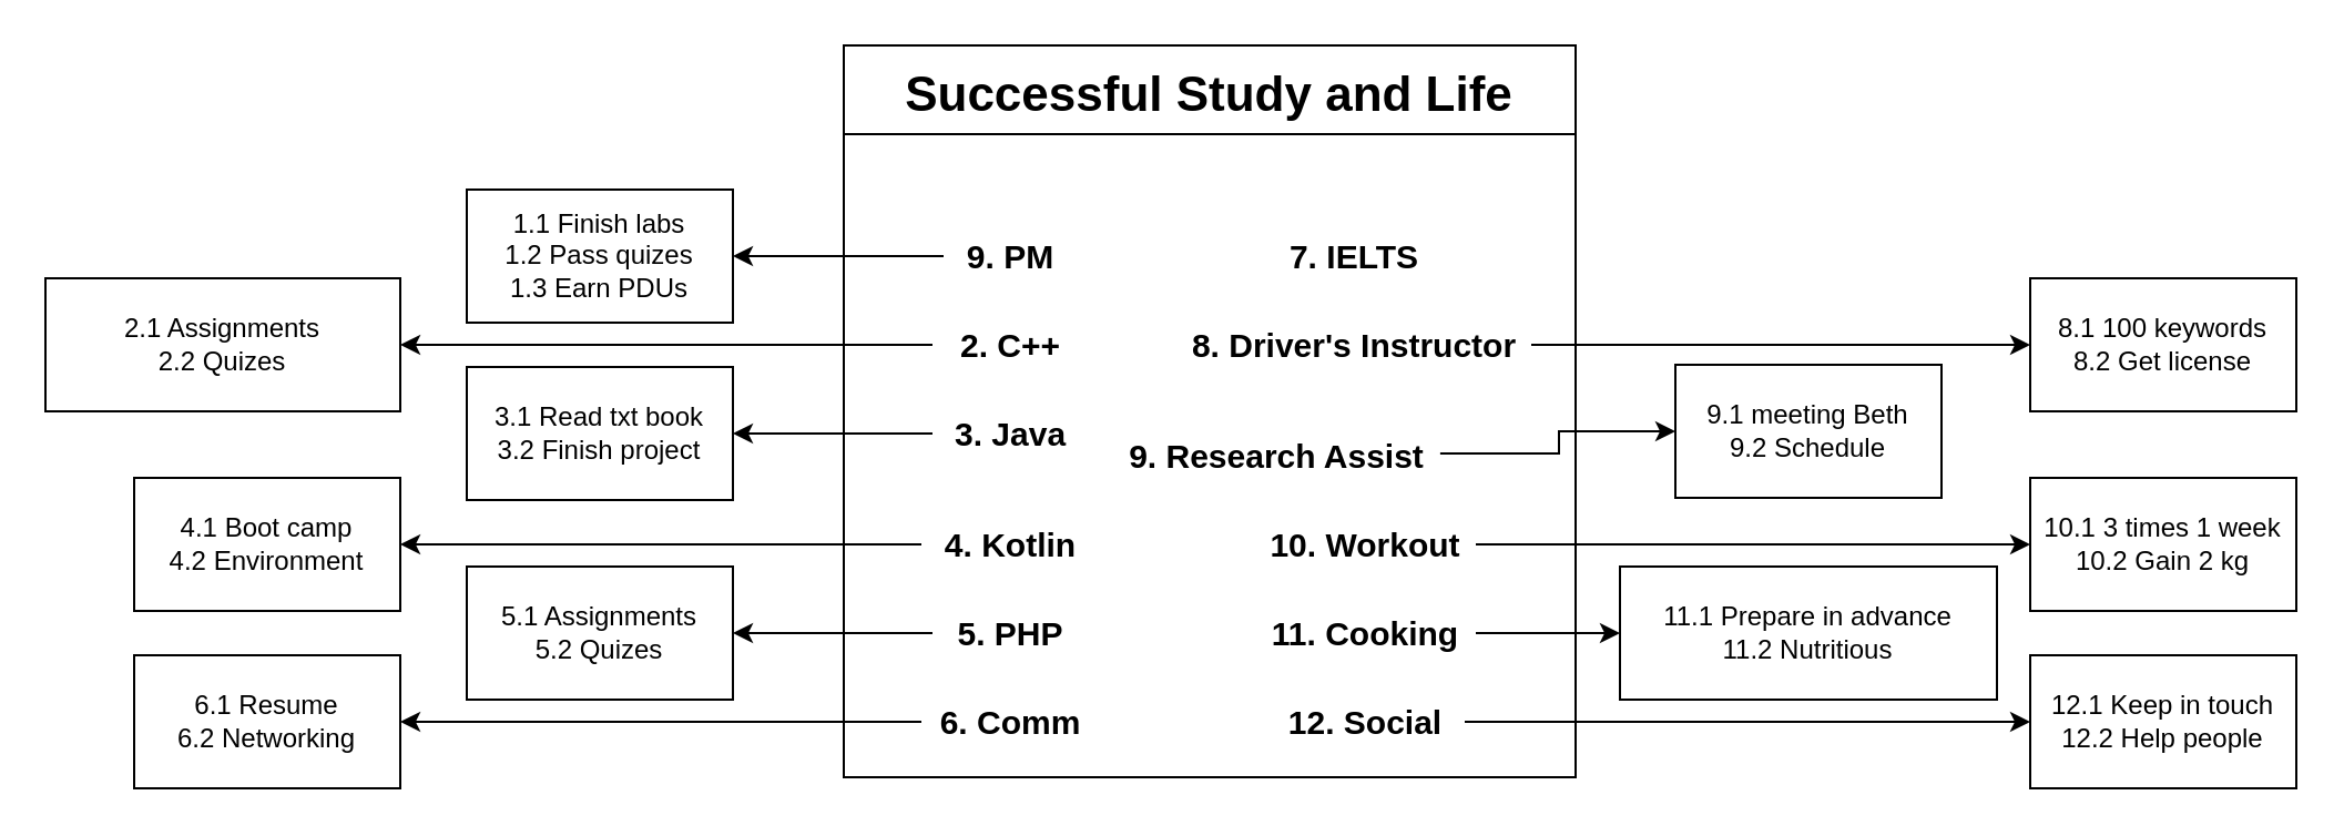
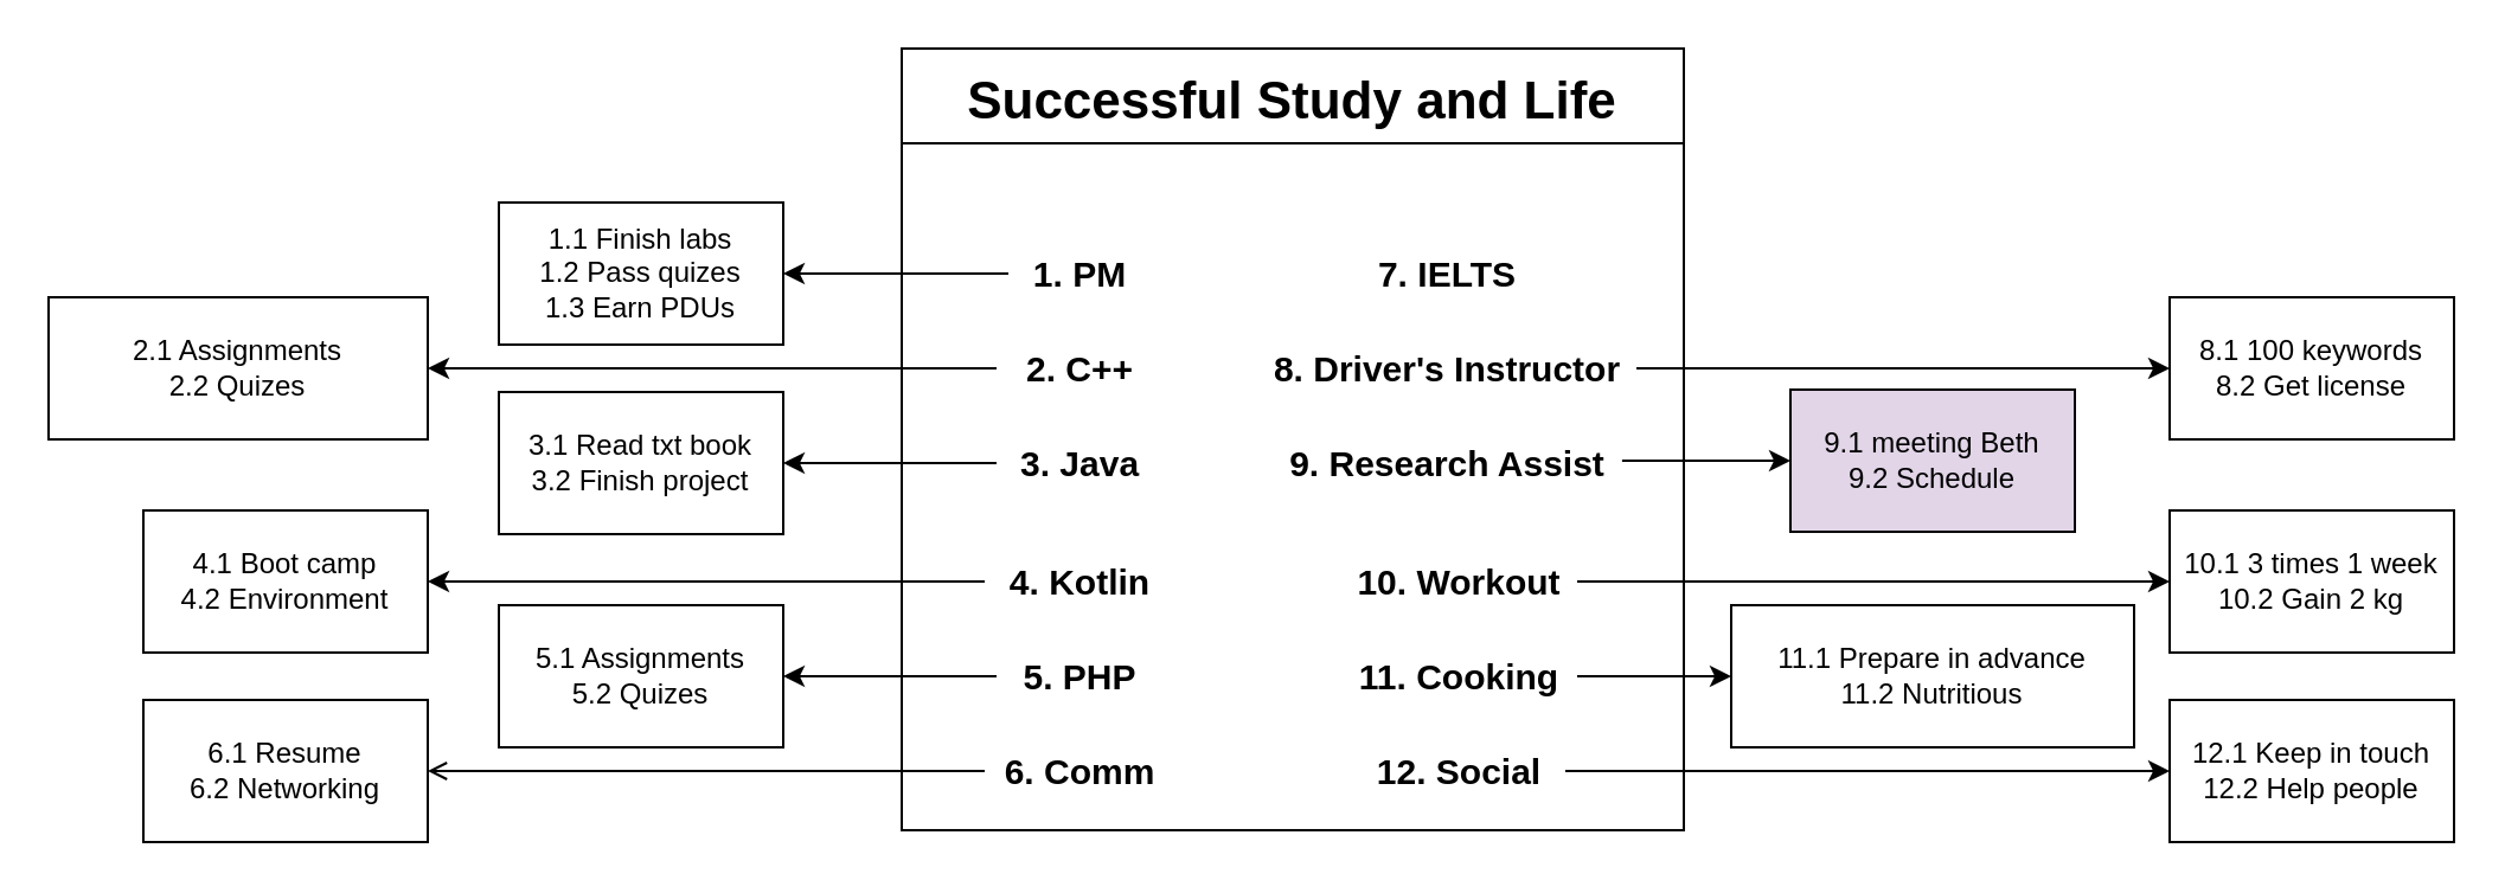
- <mxCell id="3" value="9. PM" style="text;html=1;align=center;verticalAlign=middle;resizable=0;points=[];autosize=1;strokeColor=none;fillColor=none;fontSize=15;fontStyle=1" parent="2" vertex="1"><mxGeometry x="45" y="80" width="60" height="30" as="geometry" /></mxCell>
+ <mxCell id="3" value="1. PM" style="text;html=1;align=center;verticalAlign=middle;resizable=0;points=[];autosize=1;strokeColor=none;fillColor=none;fontSize=15;fontStyle=1" parent="2" vertex="1"><mxGeometry x="45" y="80" width="60" height="30" as="geometry" /></mxCell>
- <mxCell id="29" value="9.1 meeting Beth&lt;div&gt;9.2 Schedule&lt;/div&gt;" style="whiteSpace=wrap;html=1;" vertex="1" parent="1"><mxGeometry x="755" y="164" width="120" height="60" as="geometry" /></mxCell>
+ <mxCell id="29" value="9.1 meeting Beth&lt;div&gt;9.2 Schedule&lt;/div&gt;" style="whiteSpace=wrap;html=1;fillColor=#e1d5e7;" vertex="1" parent="1"><mxGeometry x="755" y="164" width="120" height="60" as="geometry" /></mxCell>
- <mxCell id="11" value="9. Research Assist" style="text;html=1;align=center;verticalAlign=middle;resizable=0;points=[];autosize=1;strokeColor=none;fillColor=none;fontSize=15;fontStyle=1" parent="2" vertex="1"><mxGeometry x="120" y="170" width="150" height="30" as="geometry" /></mxCell>
+ <mxCell id="11" value="9. Research Assist" style="text;html=1;align=center;verticalAlign=middle;resizable=0;points=[];autosize=1;strokeColor=none;fillColor=none;fontSize=15;fontStyle=1" parent="2" vertex="1"><mxGeometry x="155" y="160" width="150" height="30" as="geometry" /></mxCell>
- <mxCell id="26" value="" style="edgeStyle=orthogonalEdgeStyle;rounded=0;orthogonalLoop=1;jettySize=auto;html=1;" edge="1" parent="1" source="7" target="25"><mxGeometry relative="1" as="geometry" /></mxCell>
+ <mxCell id="26" value="" style="edgeStyle=orthogonalEdgeStyle;rounded=0;orthogonalLoop=1;jettySize=auto;html=1;endArrow=open;" edge="1" parent="1" source="7" target="25"><mxGeometry relative="1" as="geometry" /></mxCell>
